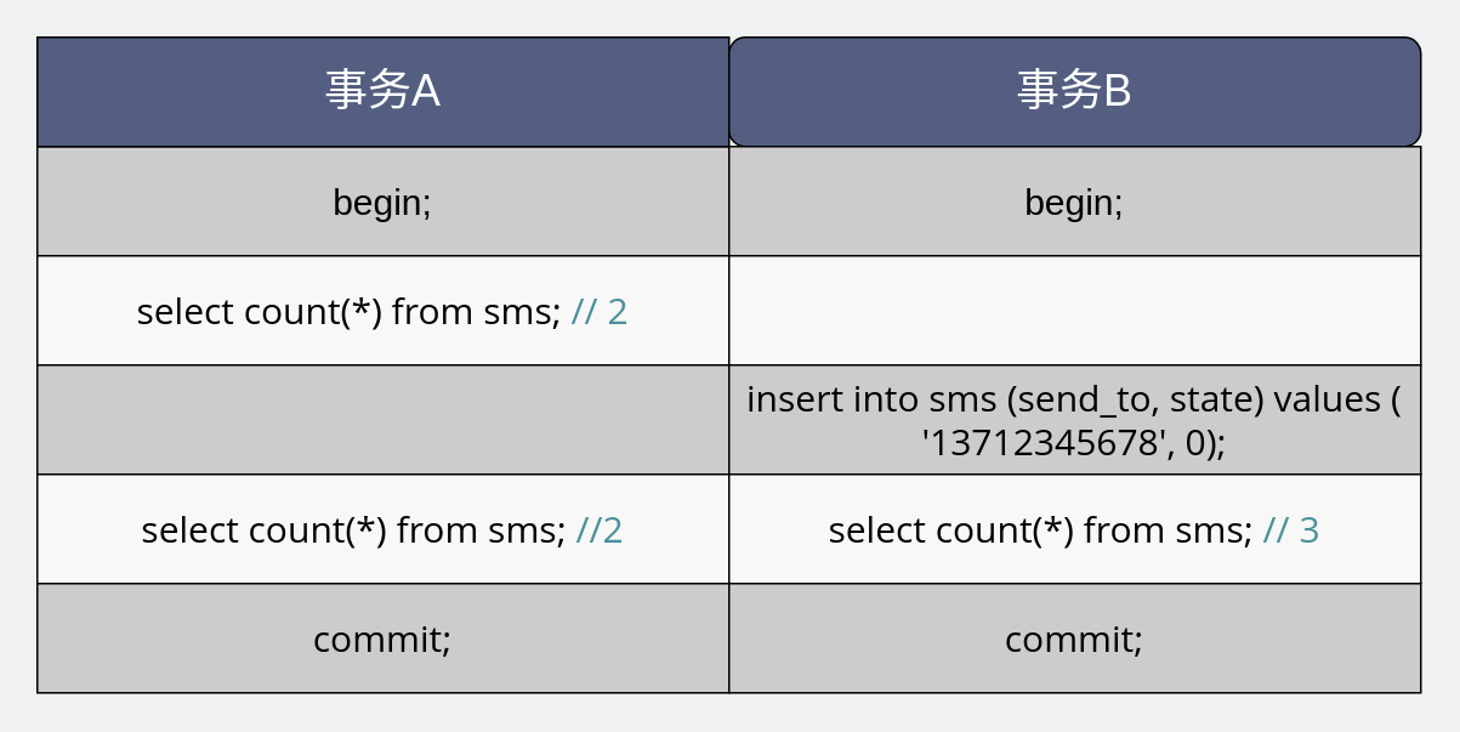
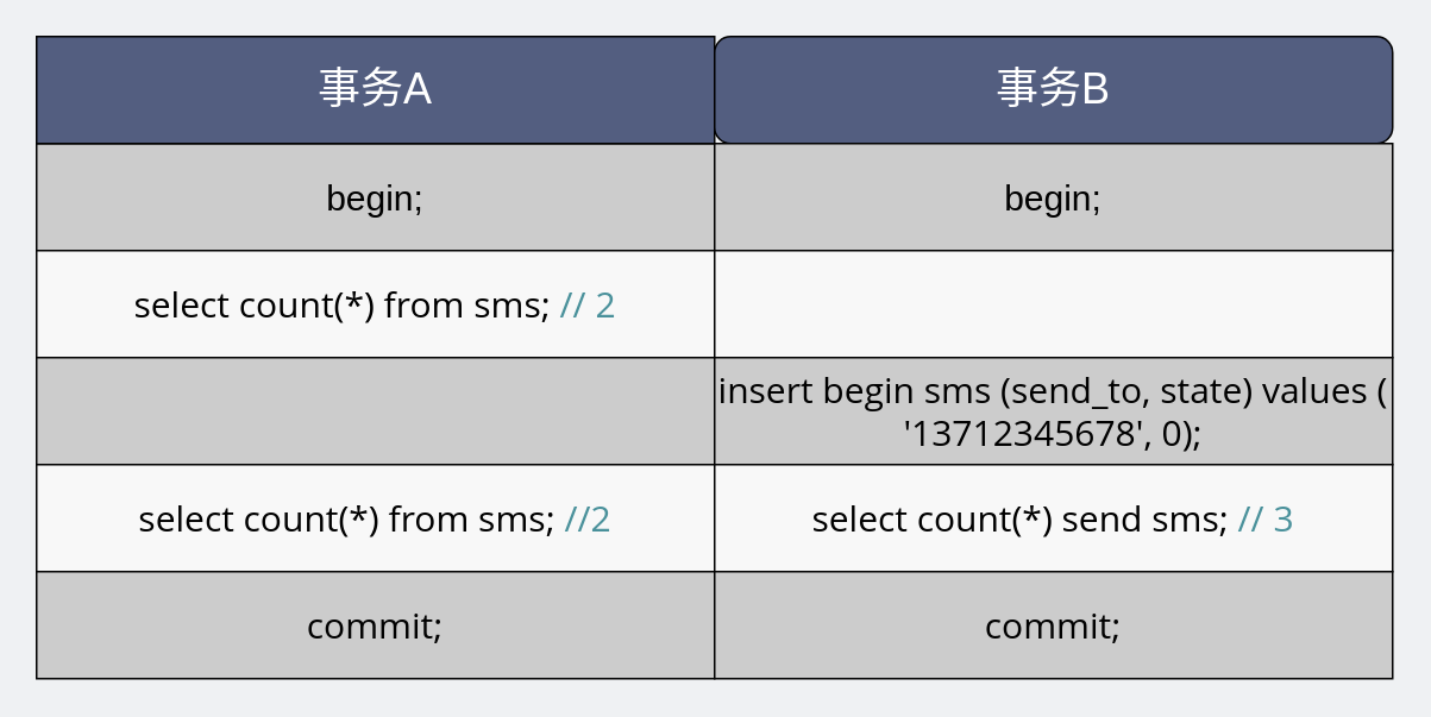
- <mxCell id="9" value="&lt;font style=&quot;font-size: 20px;&quot;&gt;&lt;span style=&quot;box-sizing: border-box; caret-color: rgb(51, 51, 51); font-family: &amp;quot;Open Sans&amp;quot;, &amp;quot;Clear Sans&amp;quot;, &amp;quot;Helvetica Neue&amp;quot;, Helvetica, Arial, &amp;quot;Segoe UI Emoji&amp;quot;, sans-serif; text-align: left; text-size-adjust: auto; font-size: 20px;&quot; class=&quot;md-plain md-expand&quot;&gt;insert into&amp;nbsp;&lt;/span&gt;&lt;span style=&quot;box-sizing: border-box; caret-color: rgb(51, 51, 51); font-family: &amp;quot;Open Sans&amp;quot;, &amp;quot;Clear Sans&amp;quot;, &amp;quot;Helvetica Neue&amp;quot;, Helvetica, Arial, &amp;quot;Segoe UI Emoji&amp;quot;, sans-serif; text-align: left; text-size-adjust: auto; font-size: 20px;&quot; class=&quot;md-plain md-expand&quot;&gt;sms&lt;/span&gt;&lt;span style=&quot;box-sizing: border-box; caret-color: rgb(51, 51, 51); font-family: &amp;quot;Open Sans&amp;quot;, &amp;quot;Clear Sans&amp;quot;, &amp;quot;Helvetica Neue&amp;quot;, Helvetica, Arial, &amp;quot;Segoe UI Emoji&amp;quot;, sans-serif; text-align: left; text-size-adjust: auto; font-size: 20px;&quot; class=&quot;md-plain&quot;&gt;&amp;nbsp;(&lt;/span&gt;&lt;span style=&quot;box-sizing: border-box; caret-color: rgb(51, 51, 51); font-family: &amp;quot;Open Sans&amp;quot;, &amp;quot;Clear Sans&amp;quot;, &amp;quot;Helvetica Neue&amp;quot;, Helvetica, Arial, &amp;quot;Segoe UI Emoji&amp;quot;, sans-serif; text-align: left; text-size-adjust: auto; font-size: 20px;&quot; class=&quot;md-plain&quot;&gt;send_to, state)&lt;/span&gt;&lt;span style=&quot;box-sizing: border-box; caret-color: rgb(51, 51, 51); font-family: &amp;quot;Open Sans&amp;quot;, &amp;quot;Clear Sans&amp;quot;, &amp;quot;Helvetica Neue&amp;quot;, Helvetica, Arial, &amp;quot;Segoe UI Emoji&amp;quot;, sans-serif; text-align: left; text-size-adjust: auto; font-size: 20px;&quot; class=&quot;md-plain&quot;&gt;&amp;nbsp;values ( '13712345678', 0);&lt;/span&gt;&lt;/font&gt;" style="rounded=0;whiteSpace=wrap;html=1;fillColor=#CCCCCC;gradientColor=none;fontSize=20;labelBackgroundColor=none;fontColor=#000000;" parent="1" vertex="1"><mxGeometry x="400" y="200" width="380" height="60" as="geometry" /></mxCell>
+ <mxCell id="9" value="&lt;font style=&quot;font-size: 20px;&quot;&gt;&lt;span style=&quot;box-sizing: border-box; caret-color: rgb(51, 51, 51); font-family: &amp;quot;Open Sans&amp;quot;, &amp;quot;Clear Sans&amp;quot;, &amp;quot;Helvetica Neue&amp;quot;, Helvetica, Arial, &amp;quot;Segoe UI Emoji&amp;quot;, sans-serif; text-align: left; text-size-adjust: auto; font-size: 20px;&quot; class=&quot;md-plain md-expand&quot;&gt;insert begin&amp;nbsp;&lt;/span&gt;&lt;span style=&quot;box-sizing: border-box; caret-color: rgb(51, 51, 51); font-family: &amp;quot;Open Sans&amp;quot;, &amp;quot;Clear Sans&amp;quot;, &amp;quot;Helvetica Neue&amp;quot;, Helvetica, Arial, &amp;quot;Segoe UI Emoji&amp;quot;, sans-serif; text-align: left; text-size-adjust: auto; font-size: 20px;&quot; class=&quot;md-plain md-expand&quot;&gt;sms&lt;/span&gt;&lt;span style=&quot;box-sizing: border-box; caret-color: rgb(51, 51, 51); font-family: &amp;quot;Open Sans&amp;quot;, &amp;quot;Clear Sans&amp;quot;, &amp;quot;Helvetica Neue&amp;quot;, Helvetica, Arial, &amp;quot;Segoe UI Emoji&amp;quot;, sans-serif; text-align: left; text-size-adjust: auto; font-size: 20px;&quot; class=&quot;md-plain&quot;&gt;&amp;nbsp;(&lt;/span&gt;&lt;span style=&quot;box-sizing: border-box; caret-color: rgb(51, 51, 51); font-family: &amp;quot;Open Sans&amp;quot;, &amp;quot;Clear Sans&amp;quot;, &amp;quot;Helvetica Neue&amp;quot;, Helvetica, Arial, &amp;quot;Segoe UI Emoji&amp;quot;, sans-serif; text-align: left; text-size-adjust: auto; font-size: 20px;&quot; class=&quot;md-plain&quot;&gt;send_to, state)&lt;/span&gt;&lt;span style=&quot;box-sizing: border-box; caret-color: rgb(51, 51, 51); font-family: &amp;quot;Open Sans&amp;quot;, &amp;quot;Clear Sans&amp;quot;, &amp;quot;Helvetica Neue&amp;quot;, Helvetica, Arial, &amp;quot;Segoe UI Emoji&amp;quot;, sans-serif; text-align: left; text-size-adjust: auto; font-size: 20px;&quot; class=&quot;md-plain&quot;&gt;&amp;nbsp;values ( '13712345678', 0);&lt;/span&gt;&lt;/font&gt;" style="rounded=0;whiteSpace=wrap;html=1;fillColor=#CCCCCC;gradientColor=none;fontSize=20;labelBackgroundColor=none;fontColor=#000000;" parent="1" vertex="1"><mxGeometry x="400" y="200" width="380" height="60" as="geometry" /></mxCell>
- <mxCell id="11" value="&lt;span style=&quot;caret-color: rgb(51, 51, 51); font-family: &amp;quot;Open Sans&amp;quot;, &amp;quot;Clear Sans&amp;quot;, &amp;quot;Helvetica Neue&amp;quot;, Helvetica, Arial, &amp;quot;Segoe UI Emoji&amp;quot;, sans-serif; font-size: 20px; text-align: left; text-size-adjust: auto;&quot;&gt;select count(*) from sms; &lt;font color=&quot;#4a919b&quot;&gt;// 3&lt;/font&gt;&lt;/span&gt;" style="rounded=0;whiteSpace=wrap;html=1;fillColor=#F8F8F8;gradientColor=none;fontSize=20;labelBackgroundColor=none;fontColor=#000000;" parent="1" vertex="1"><mxGeometry x="400" y="260" width="380" height="60" as="geometry" /></mxCell>
+ <mxCell id="11" value="&lt;span style=&quot;caret-color: rgb(51, 51, 51); font-family: &amp;quot;Open Sans&amp;quot;, &amp;quot;Clear Sans&amp;quot;, &amp;quot;Helvetica Neue&amp;quot;, Helvetica, Arial, &amp;quot;Segoe UI Emoji&amp;quot;, sans-serif; font-size: 20px; text-align: left; text-size-adjust: auto;&quot;&gt;select count(*) send sms; &lt;font color=&quot;#4a919b&quot;&gt;// 3&lt;/font&gt;&lt;/span&gt;" style="rounded=0;whiteSpace=wrap;html=1;fillColor=#F8F8F8;gradientColor=none;fontSize=20;labelBackgroundColor=none;fontColor=#000000;" parent="1" vertex="1"><mxGeometry x="400" y="260" width="380" height="60" as="geometry" /></mxCell>
